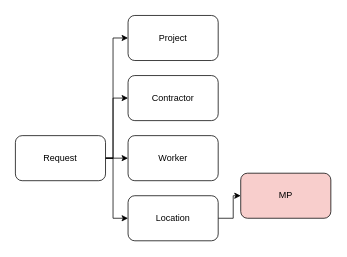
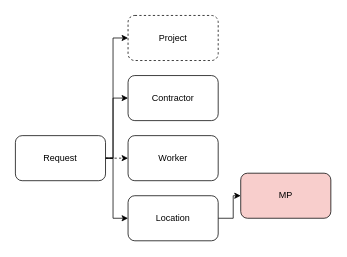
- <mxCell id="8" value="Project" style="rounded=1;whiteSpace=wrap;html=1;" vertex="1" parent="1"><mxGeometry x="170" y="20" width="120" height="60" as="geometry" /></mxCell>
+ <mxCell id="8" value="Project" style="rounded=1;whiteSpace=wrap;html=1;dashed=1;" vertex="1" parent="1"><mxGeometry x="170" y="20" width="120" height="60" as="geometry" /></mxCell>
- <mxCell id="2" style="edgeStyle=orthogonalEdgeStyle;rounded=0;orthogonalLoop=1;jettySize=auto;html=1;exitX=1;exitY=0.5;exitDx=0;exitDy=0;entryX=0;entryY=0.5;entryDx=0;entryDy=0;" edge="1" parent="1" source="6" target="9"><mxGeometry relative="1" as="geometry" /></mxCell>
+ <mxCell id="2" style="edgeStyle=orthogonalEdgeStyle;rounded=0;orthogonalLoop=1;jettySize=auto;html=1;exitX=1;exitY=0.5;exitDx=0;exitDy=0;entryX=0;entryY=0.5;entryDx=0;entryDy=0;dashed=1;" edge="1" parent="1" source="6" target="9"><mxGeometry relative="1" as="geometry" /></mxCell>
